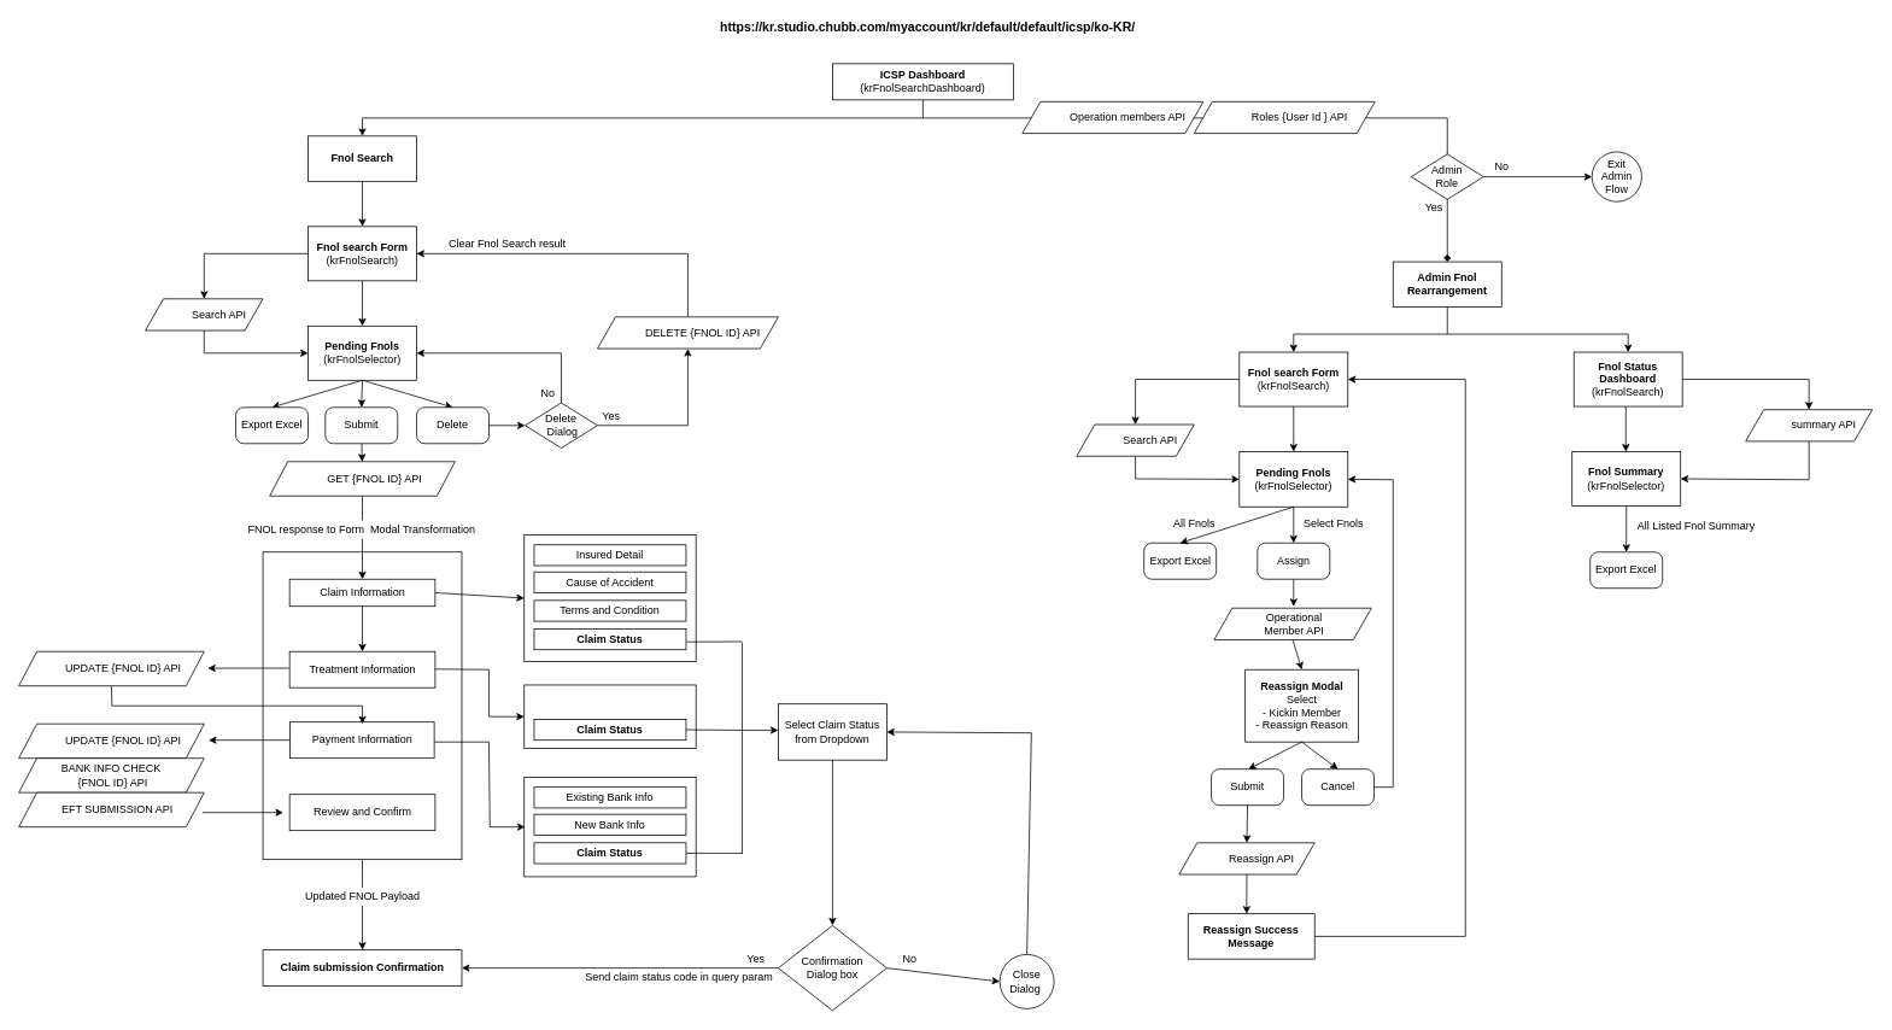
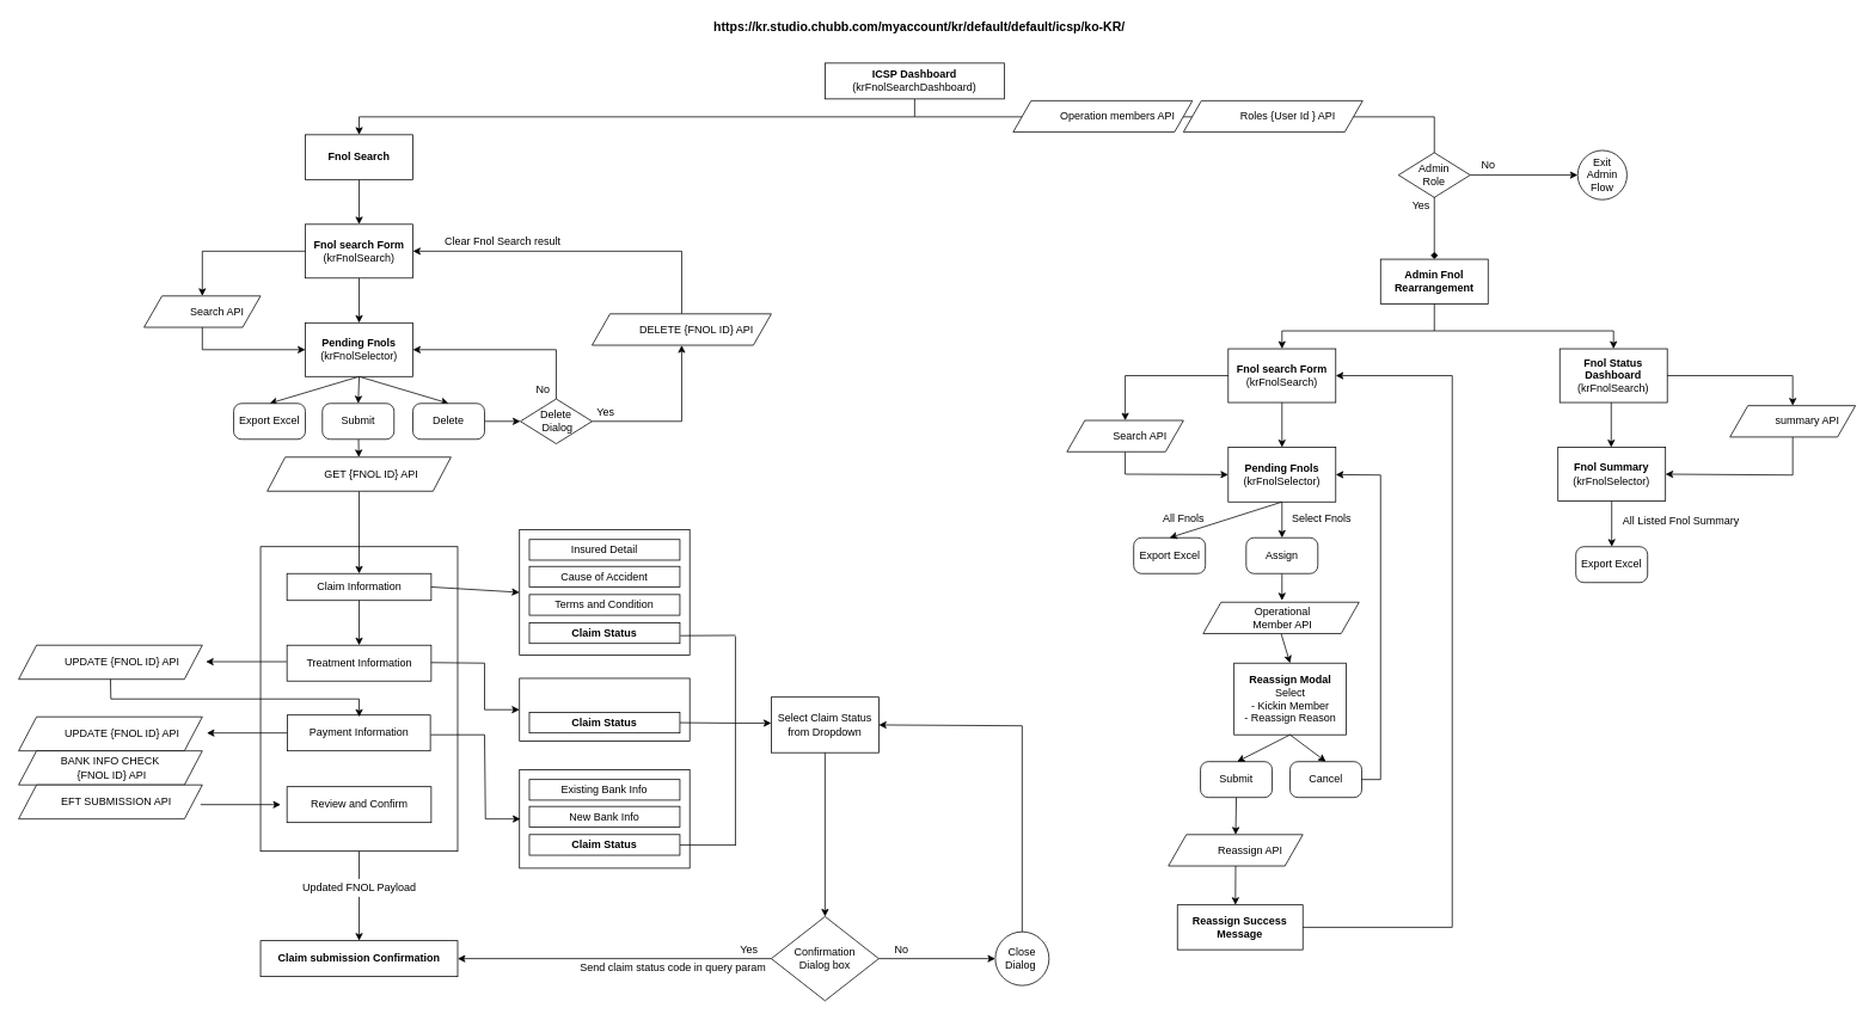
- <mxCell id="62" value="FNOL response to Form&amp;nbsp; Modal Transformation" style="text;html=1;resizable=0;autosize=1;align=center;verticalAlign=middle;points=[];fillColor=#FFFFFF;strokeColor=none;rounded=0;" vertex="1" parent="1"><mxGeometry x="264" y="575" width="270" height="20" as="geometry" /></mxCell>
- <mxCell id="96" value="&lt;span style=&quot;font-size: 12px;&quot;&gt;Close&lt;br&gt;Dialog&amp;nbsp;&lt;/span&gt;" style="ellipse;whiteSpace=wrap;html=1;aspect=fixed;fontSize=8;fillColor=#FFFFFF;" vertex="1" parent="1"><mxGeometry x="1105" y="1055" width="60" height="60" as="geometry" /></mxCell>
+ <mxCell id="96" value="&lt;span style=&quot;font-size: 12px;&quot;&gt;Close&lt;br&gt;Dialog&amp;nbsp;&lt;/span&gt;" style="ellipse;whiteSpace=wrap;html=1;aspect=fixed;fontSize=8;fillColor=#FFFFFF;" vertex="1" parent="1"><mxGeometry x="1110" y="1040" width="60" height="60" as="geometry" /></mxCell>
